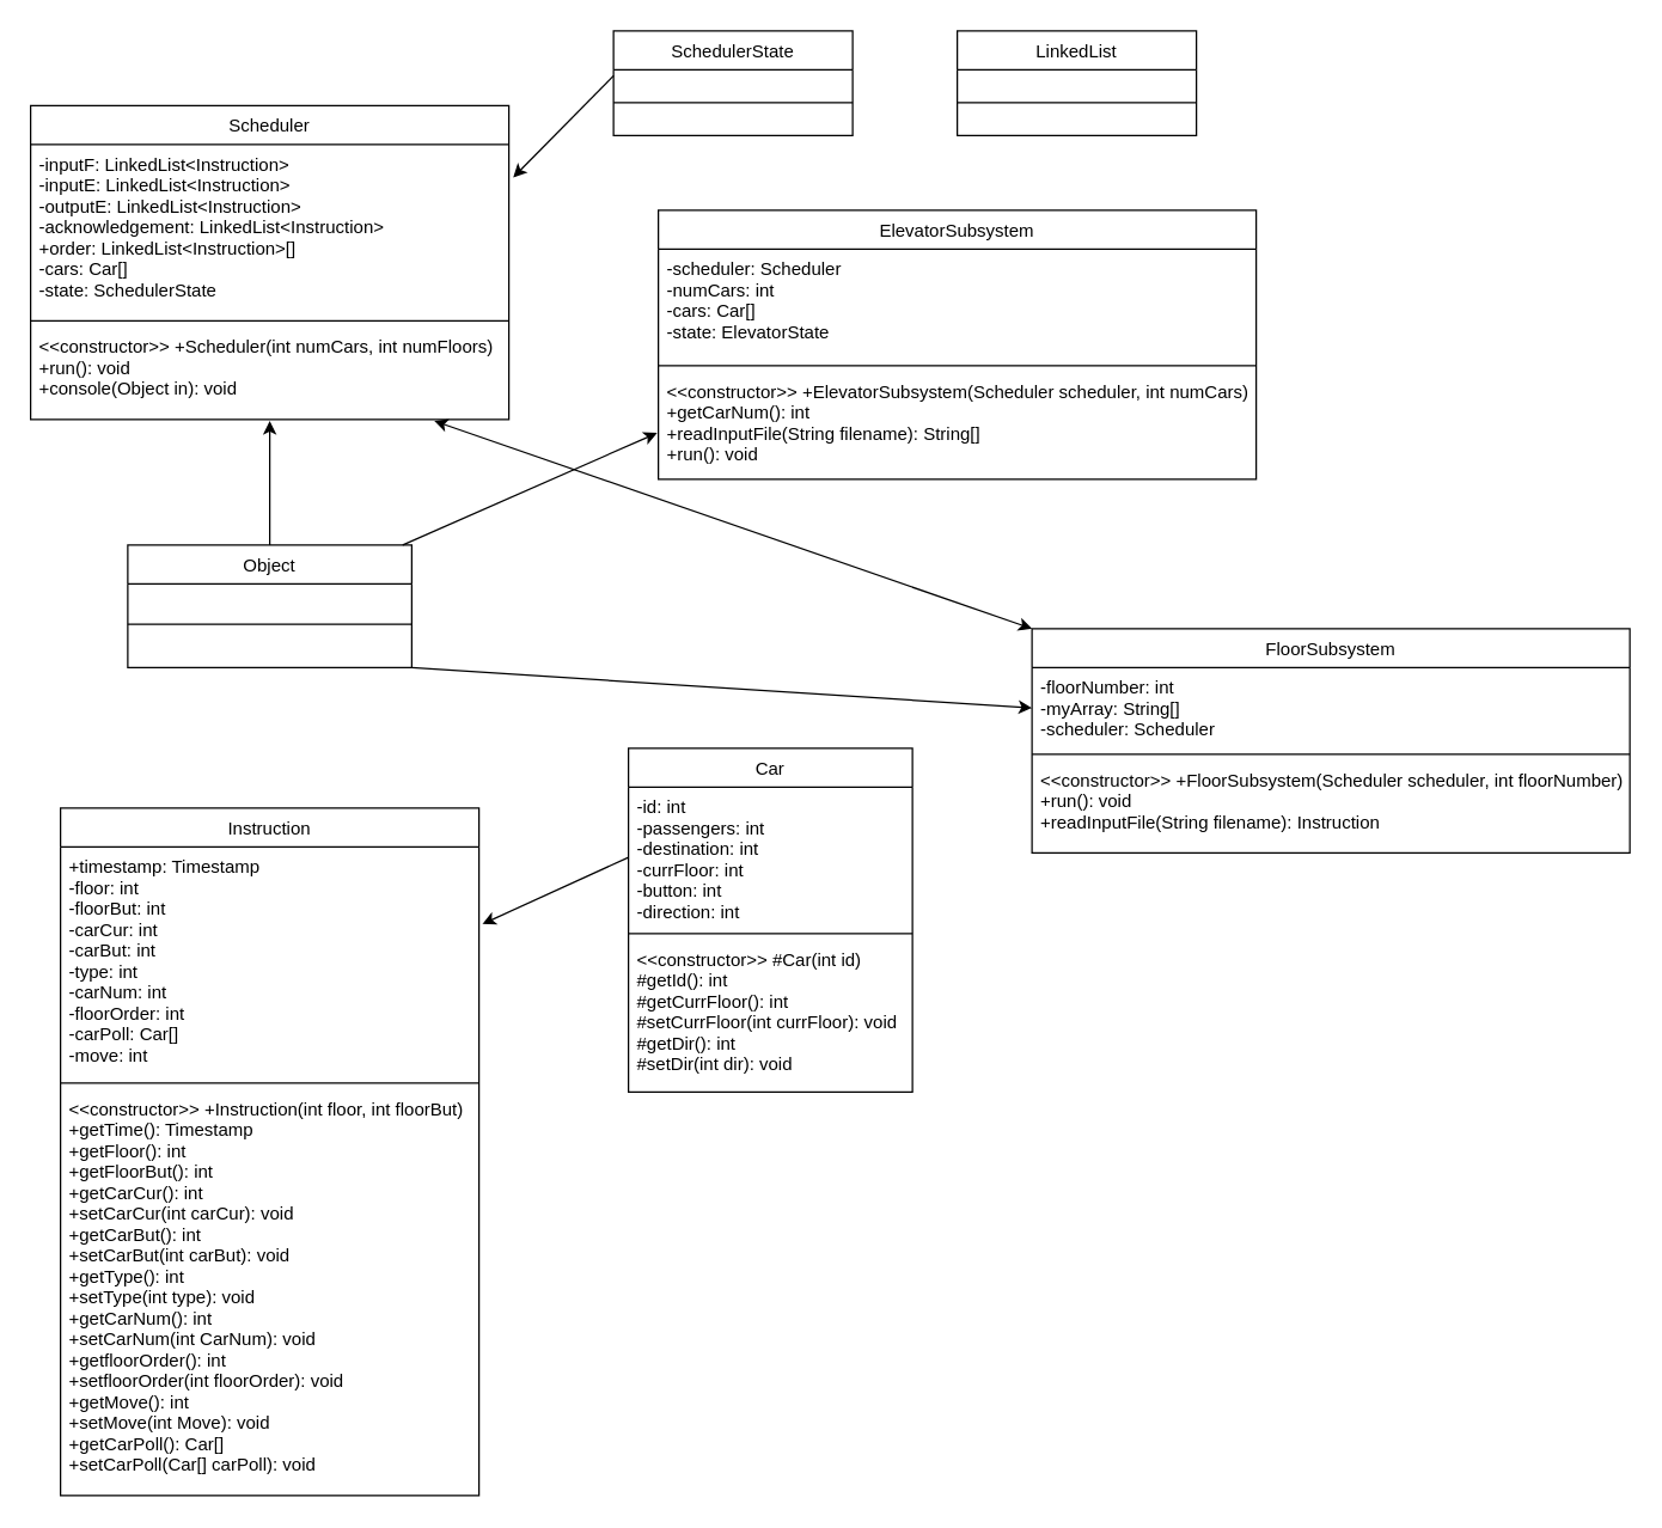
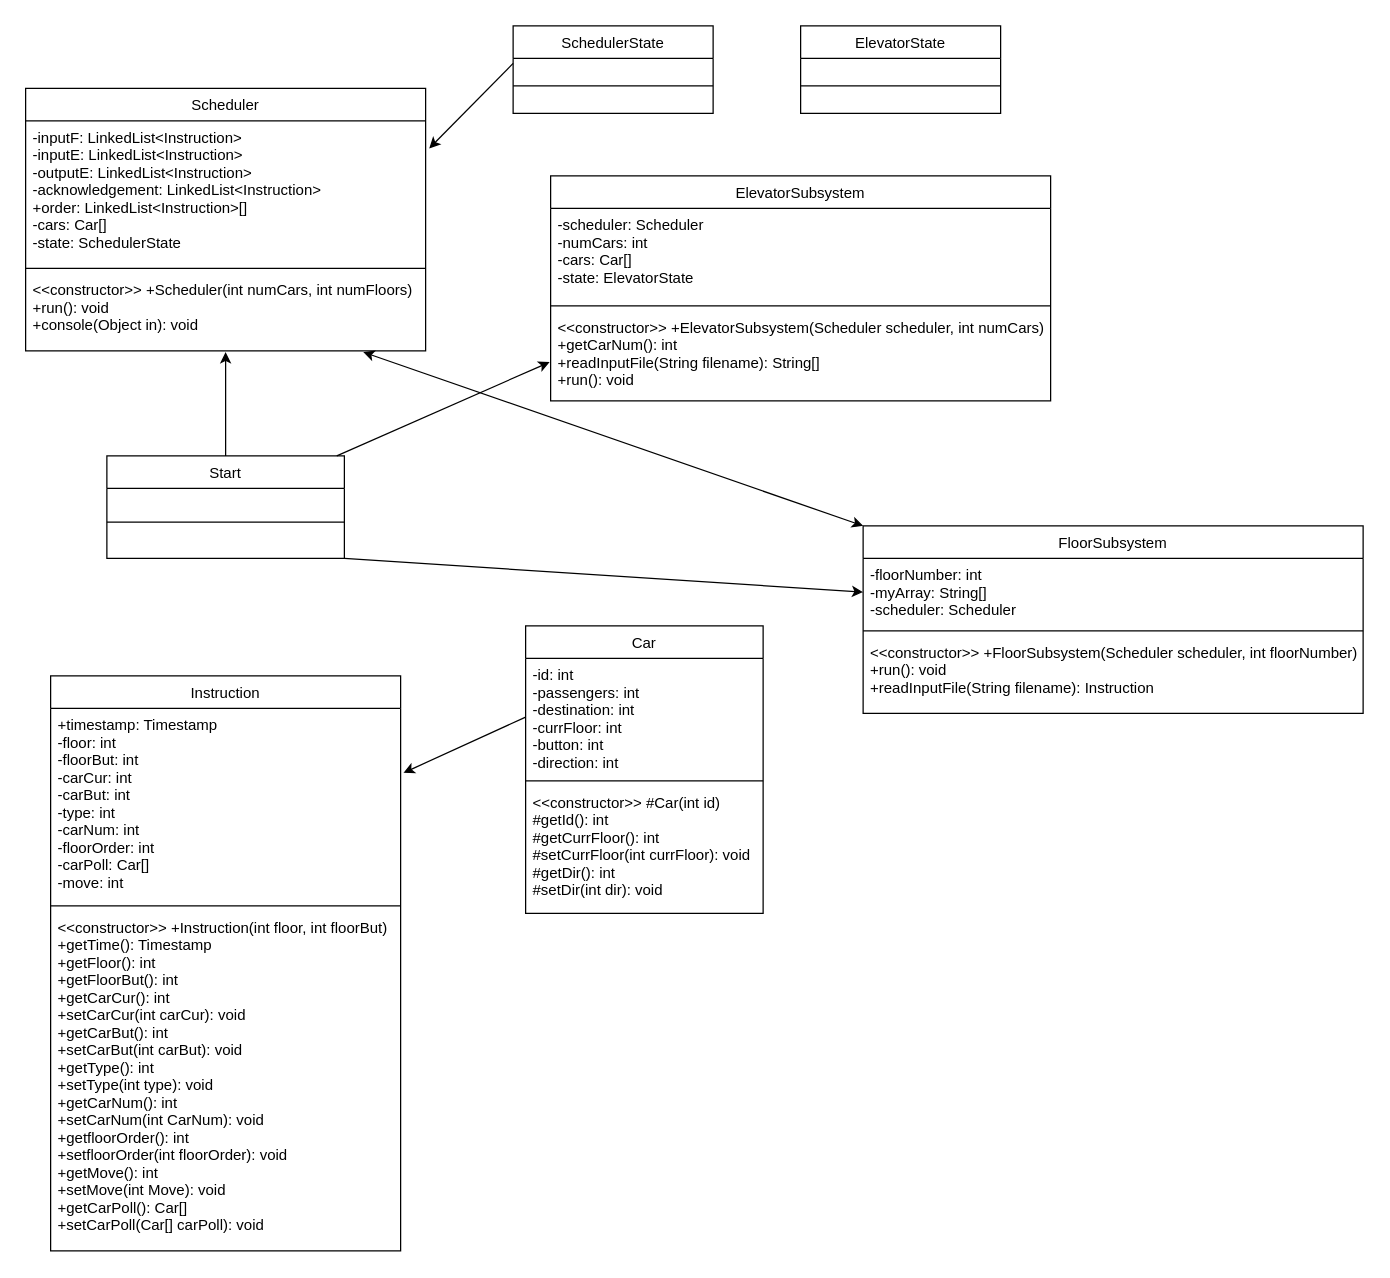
- <mxCell id="24" value="LinkedList" style="swimlane;fontStyle=0;align=center;verticalAlign=top;childLayout=stackLayout;horizontal=1;startSize=26;horizontalStack=0;resizeParent=1;resizeLast=0;collapsible=1;marginBottom=0;rounded=0;shadow=0;strokeWidth=1;" vertex="1" parent="1"><mxGeometry x="640" y="20" width="160" height="70" as="geometry"><mxRectangle x="340" y="380" width="170" height="26" as="alternateBounds" /></mxGeometry></mxCell>
+ <mxCell id="24" value="ElevatorState" style="swimlane;fontStyle=0;align=center;verticalAlign=top;childLayout=stackLayout;horizontal=1;startSize=26;horizontalStack=0;resizeParent=1;resizeLast=0;collapsible=1;marginBottom=0;rounded=0;shadow=0;strokeWidth=1;" vertex="1" parent="1"><mxGeometry x="640" y="20" width="160" height="70" as="geometry"><mxRectangle x="340" y="380" width="170" height="26" as="alternateBounds" /></mxGeometry></mxCell>
- <mxCell id="26" value="Object" style="swimlane;fontStyle=0;align=center;verticalAlign=top;childLayout=stackLayout;horizontal=1;startSize=26;horizontalStack=0;resizeParent=1;resizeLast=0;collapsible=1;marginBottom=0;rounded=0;shadow=0;strokeWidth=1;" vertex="1" parent="1"><mxGeometry x="85" y="364" width="190" height="82" as="geometry"><mxRectangle x="130" y="380" width="160" height="26" as="alternateBounds" /></mxGeometry></mxCell>
+ <mxCell id="26" value="Start" style="swimlane;fontStyle=0;align=center;verticalAlign=top;childLayout=stackLayout;horizontal=1;startSize=26;horizontalStack=0;resizeParent=1;resizeLast=0;collapsible=1;marginBottom=0;rounded=0;shadow=0;strokeWidth=1;" vertex="1" parent="1"><mxGeometry x="85" y="364" width="190" height="82" as="geometry"><mxRectangle x="130" y="380" width="160" height="26" as="alternateBounds" /></mxGeometry></mxCell>
